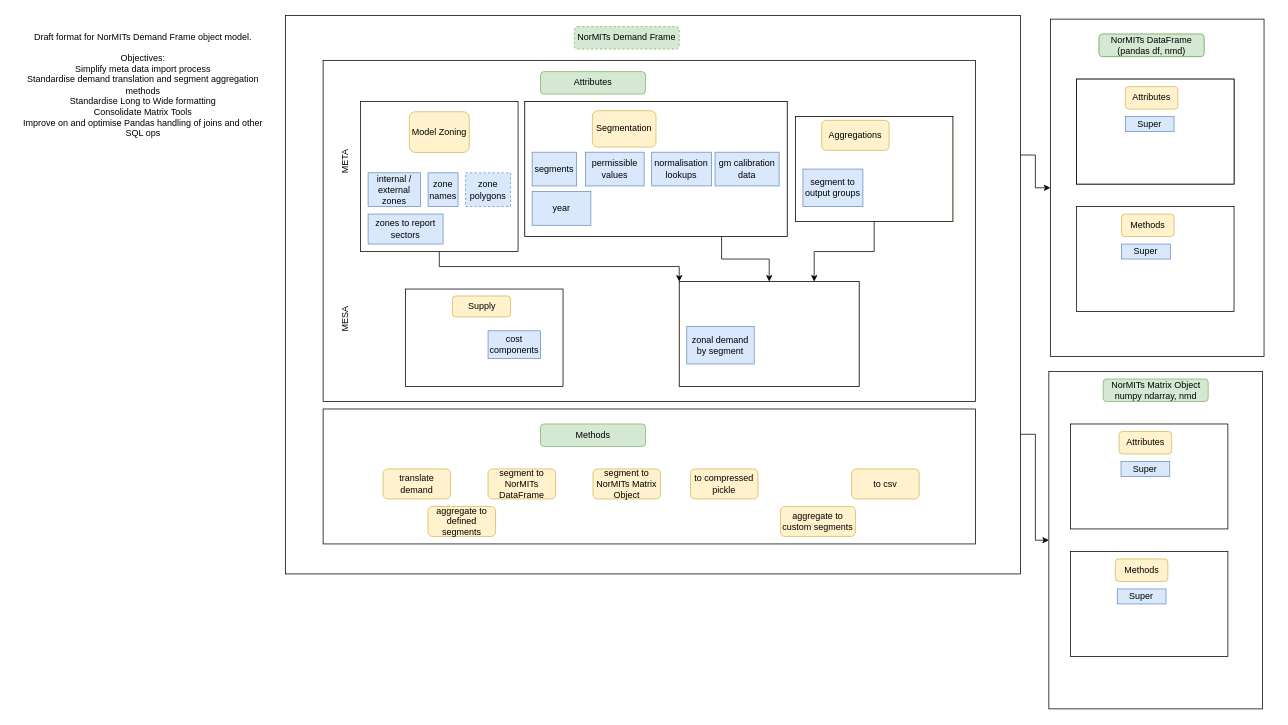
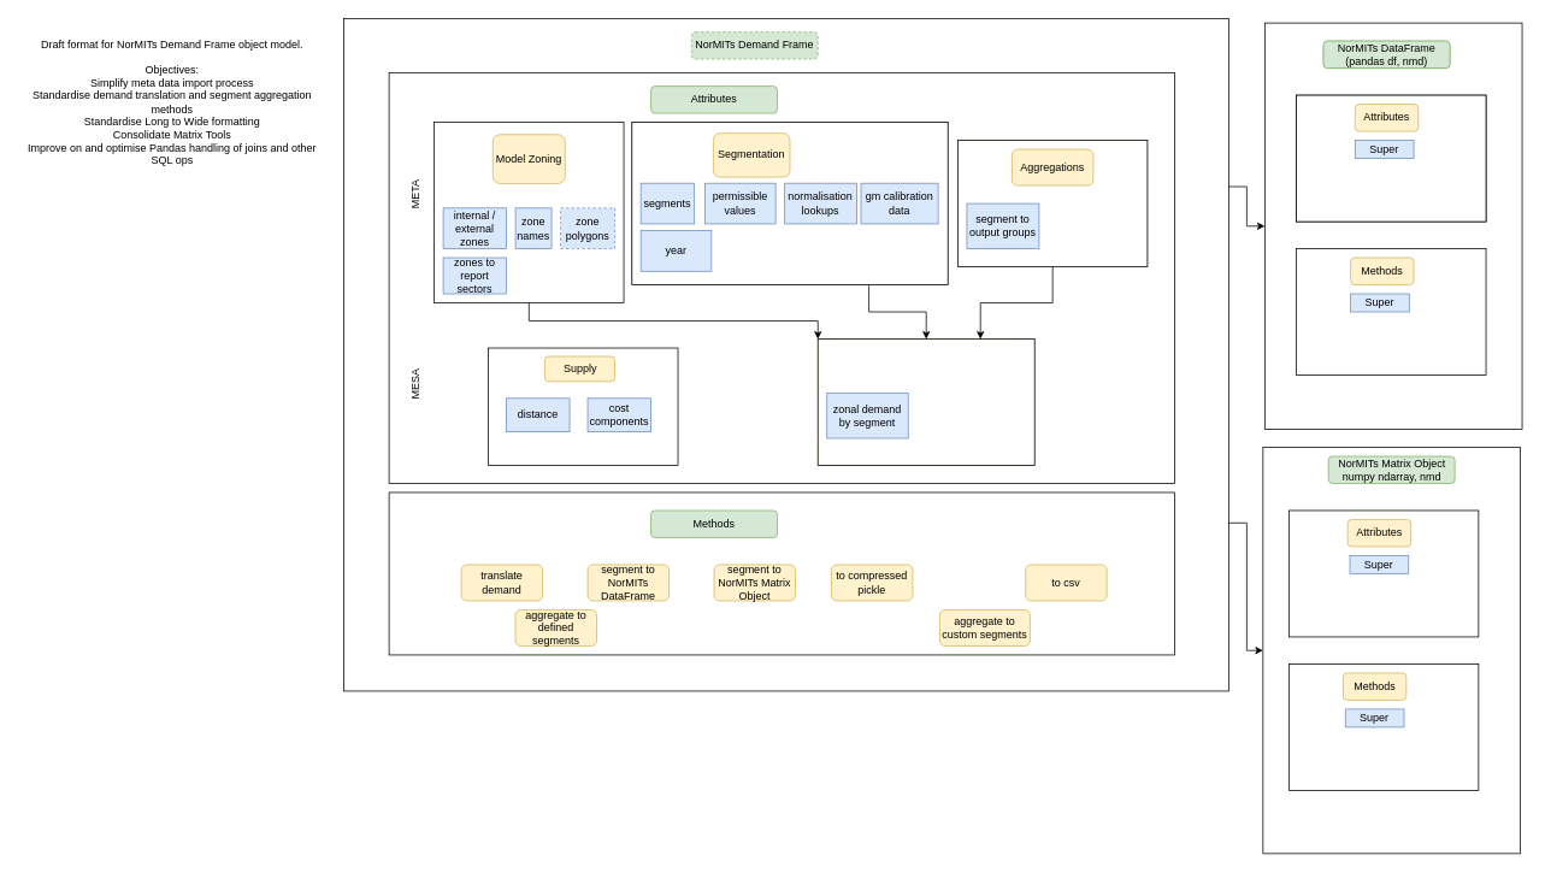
- <mxCell id="35" value="Aggregations" style="rounded=1;whiteSpace=wrap;html=1;fillColor=#fff2cc;strokeColor=#d6b656;" parent="33" vertex="1"><mxGeometry x="35" y="5" width="90" height="40" as="geometry" /></mxCell>
+ <mxCell id="35" value="Aggregations" style="rounded=1;whiteSpace=wrap;html=1;fillColor=#fff2cc;strokeColor=#d6b656;" parent="33" vertex="1"><mxGeometry x="60" y="10" width="90" height="40" as="geometry" /></mxCell>
- <mxCell id="24" value="zones to report sectors" style="rounded=0;whiteSpace=wrap;html=1;fillColor=#dae8fc;strokeColor=#6c8ebf;" parent="18" vertex="1"><mxGeometry x="10" y="150" width="100" height="40" as="geometry" /></mxCell>
+ <mxCell id="24" value="zones to report sectors" style="rounded=0;whiteSpace=wrap;html=1;fillColor=#dae8fc;strokeColor=#6c8ebf;" parent="18" vertex="1"><mxGeometry x="10" y="150" width="70" height="40" as="geometry" /></mxCell>
+ <mxCell id="40" value="distance" style="rounded=0;whiteSpace=wrap;html=1;fillColor=#dae8fc;strokeColor=#6c8ebf;" parent="37" vertex="1"><mxGeometry x="20" y="55.714" width="70" height="37.143" as="geometry" /></mxCell>
